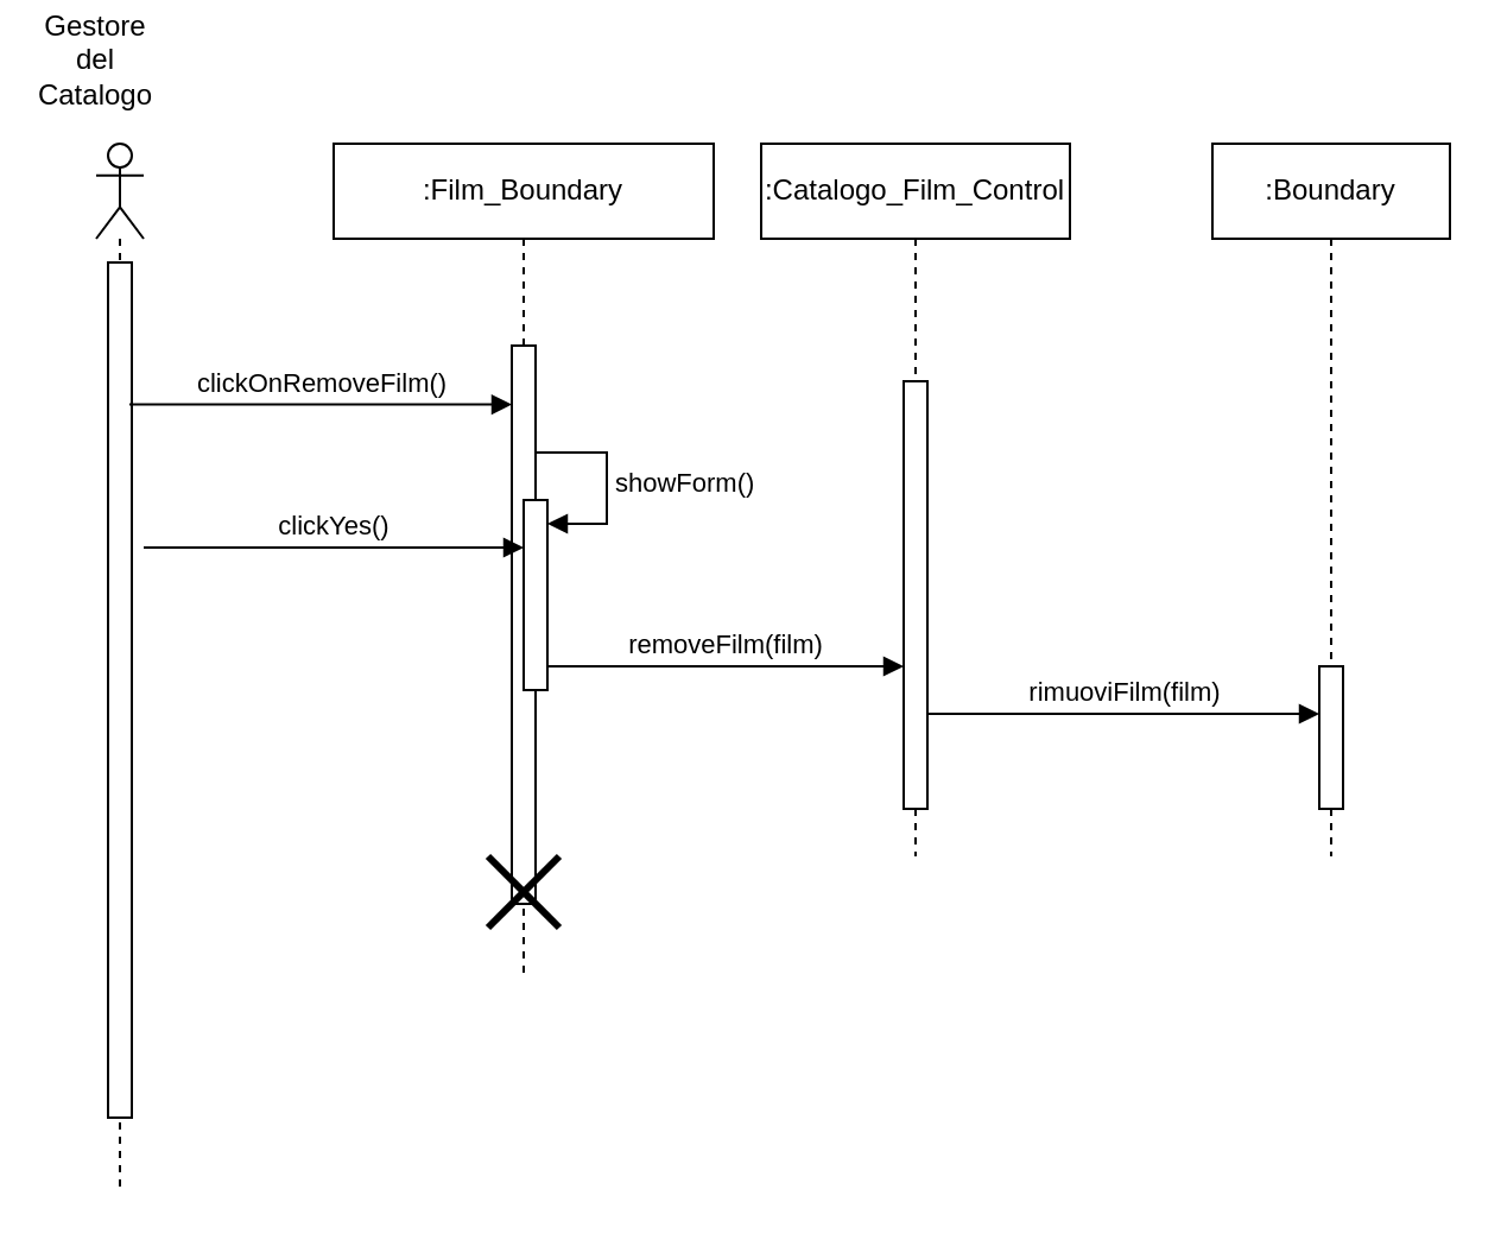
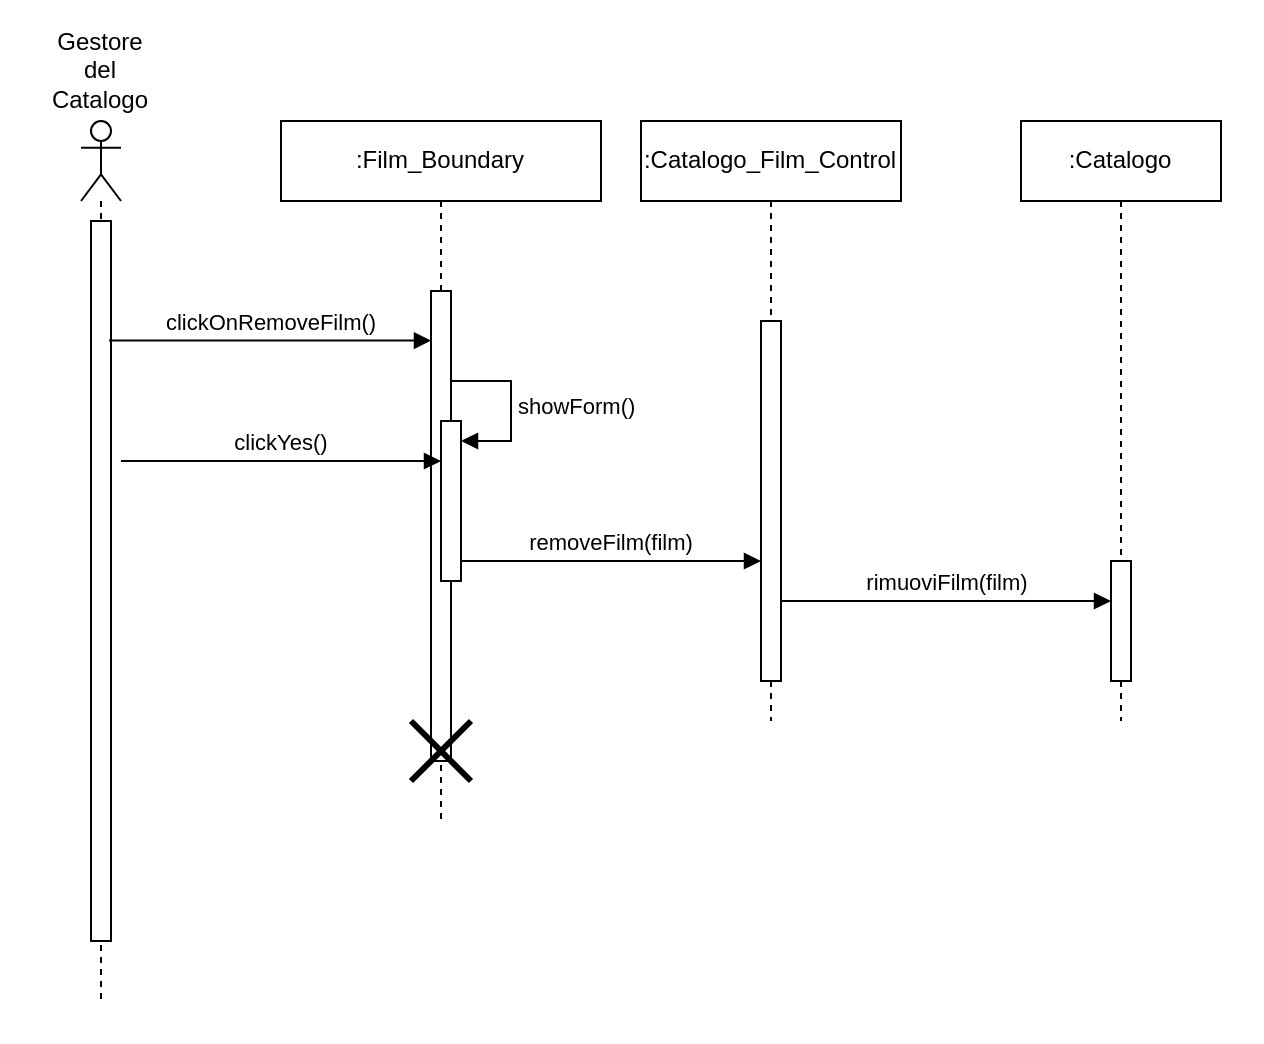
- <mxCell id="4" value="Gestore del Catalogo" style="text;html=1;align=center;verticalAlign=middle;whiteSpace=wrap;rounded=0;" vertex="1" parent="1"><mxGeometry x="10" y="10" width="60" height="30" as="geometry" /></mxCell>
+ <mxCell id="4" value="Gestore del Catalogo" style="text;html=1;align=center;verticalAlign=middle;whiteSpace=wrap;rounded=0;" vertex="1" parent="1"><mxGeometry x="20" y="20" width="60" height="30" as="geometry" /></mxCell>
- <mxCell id="12" value=":Boundary" style="shape=umlLifeline;perimeter=lifelinePerimeter;whiteSpace=wrap;html=1;container=1;dropTarget=0;collapsible=0;recursiveResize=0;outlineConnect=0;portConstraint=eastwest;newEdgeStyle={&quot;curved&quot;:0,&quot;rounded&quot;:0};" vertex="1" parent="1"><mxGeometry x="510" y="60" width="100" height="300" as="geometry" /></mxCell>
+ <mxCell id="12" value=":Catalogo" style="shape=umlLifeline;perimeter=lifelinePerimeter;whiteSpace=wrap;html=1;container=1;dropTarget=0;collapsible=0;recursiveResize=0;outlineConnect=0;portConstraint=eastwest;newEdgeStyle={&quot;curved&quot;:0,&quot;rounded&quot;:0};" vertex="1" parent="1"><mxGeometry x="510" y="60" width="100" height="300" as="geometry" /></mxCell>
